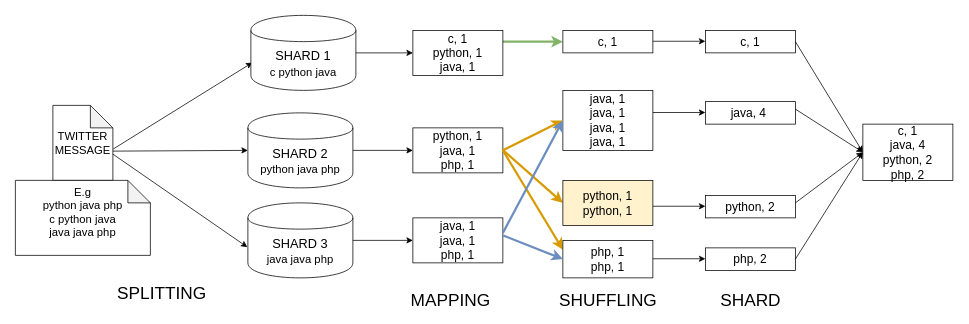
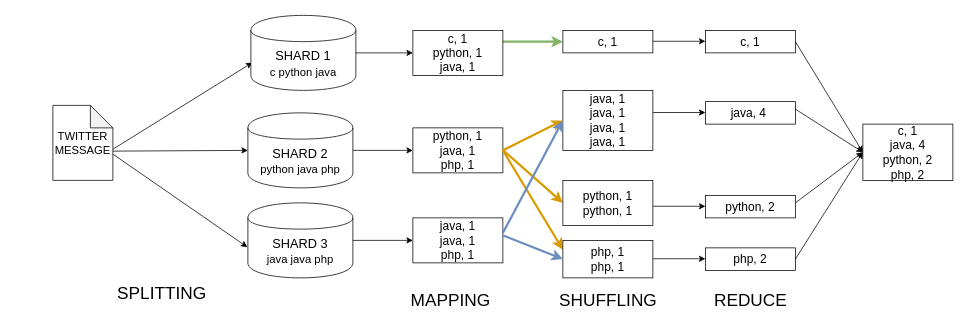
- <mxCell id="22" value="&lt;font style=&quot;font-size: 16px&quot;&gt;python, 1&lt;br&gt;python, 1&lt;br&gt;&lt;/font&gt;" style="rounded=0;whiteSpace=wrap;html=1;fillColor=#fff2cc;" vertex="1" parent="1"><mxGeometry x="750" y="240" width="120" height="60" as="geometry" /></mxCell>
+ <mxCell id="22" value="&lt;font style=&quot;font-size: 16px&quot;&gt;python, 1&lt;br&gt;python, 1&lt;br&gt;&lt;/font&gt;" style="rounded=0;whiteSpace=wrap;html=1;" vertex="1" parent="1"><mxGeometry x="750" y="240" width="120" height="60" as="geometry" /></mxCell>
- <mxCell id="12" value="&lt;font&gt;&lt;div&gt;&lt;span style=&quot;font-size: 15px&quot;&gt;E.g&lt;/span&gt;&lt;/div&gt;&lt;div&gt;&lt;span style=&quot;font-size: 15px&quot;&gt;python java php&lt;/span&gt;&lt;/div&gt;&lt;div&gt;&lt;span style=&quot;font-size: 15px&quot;&gt;c python java&lt;/span&gt;&lt;/div&gt;&lt;div&gt;&lt;span style=&quot;font-size: 15px&quot;&gt;java java php&lt;/span&gt;&lt;/div&gt;&lt;br&gt;&lt;/font&gt;" style="shape=note;whiteSpace=wrap;html=1;backgroundOutline=1;darkOpacity=0.05;" vertex="1" parent="1"><mxGeometry x="20" y="240" width="180" height="100" as="geometry" /></mxCell>
- <mxCell id="37" value="&lt;font style=&quot;font-size: 23px&quot;&gt;SHARD&lt;/font&gt;" style="text;html=1;align=center;verticalAlign=middle;resizable=0;points=[];autosize=1;" vertex="1" parent="1"><mxGeometry x="945" y="390" width="110" height="20" as="geometry" /></mxCell>
+ <mxCell id="37" value="&lt;font style=&quot;font-size: 23px&quot;&gt;REDUCE&lt;/font&gt;" style="text;html=1;align=center;verticalAlign=middle;resizable=0;points=[];autosize=1;" vertex="1" parent="1"><mxGeometry x="945" y="390" width="110" height="20" as="geometry" /></mxCell>
